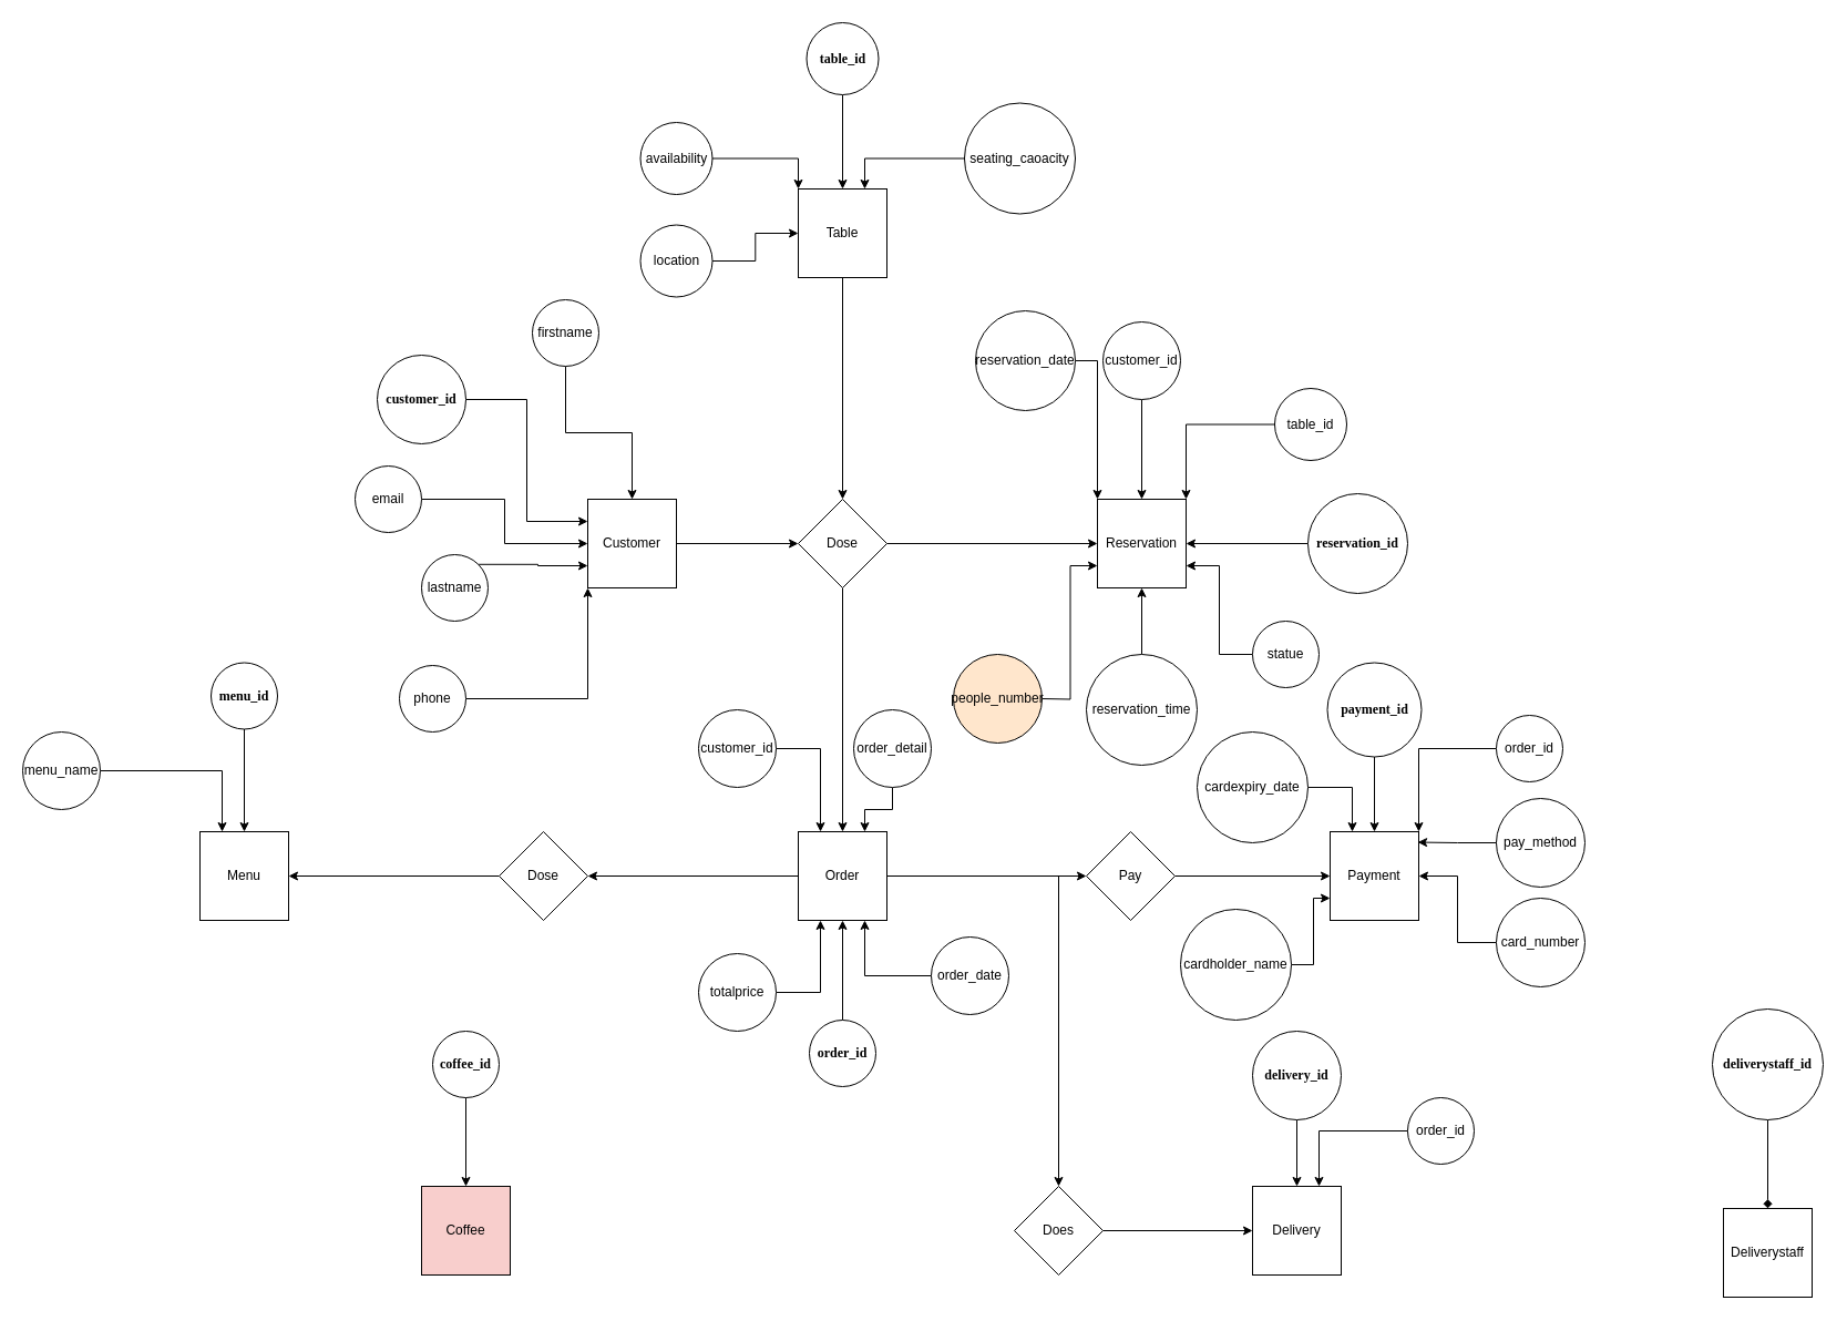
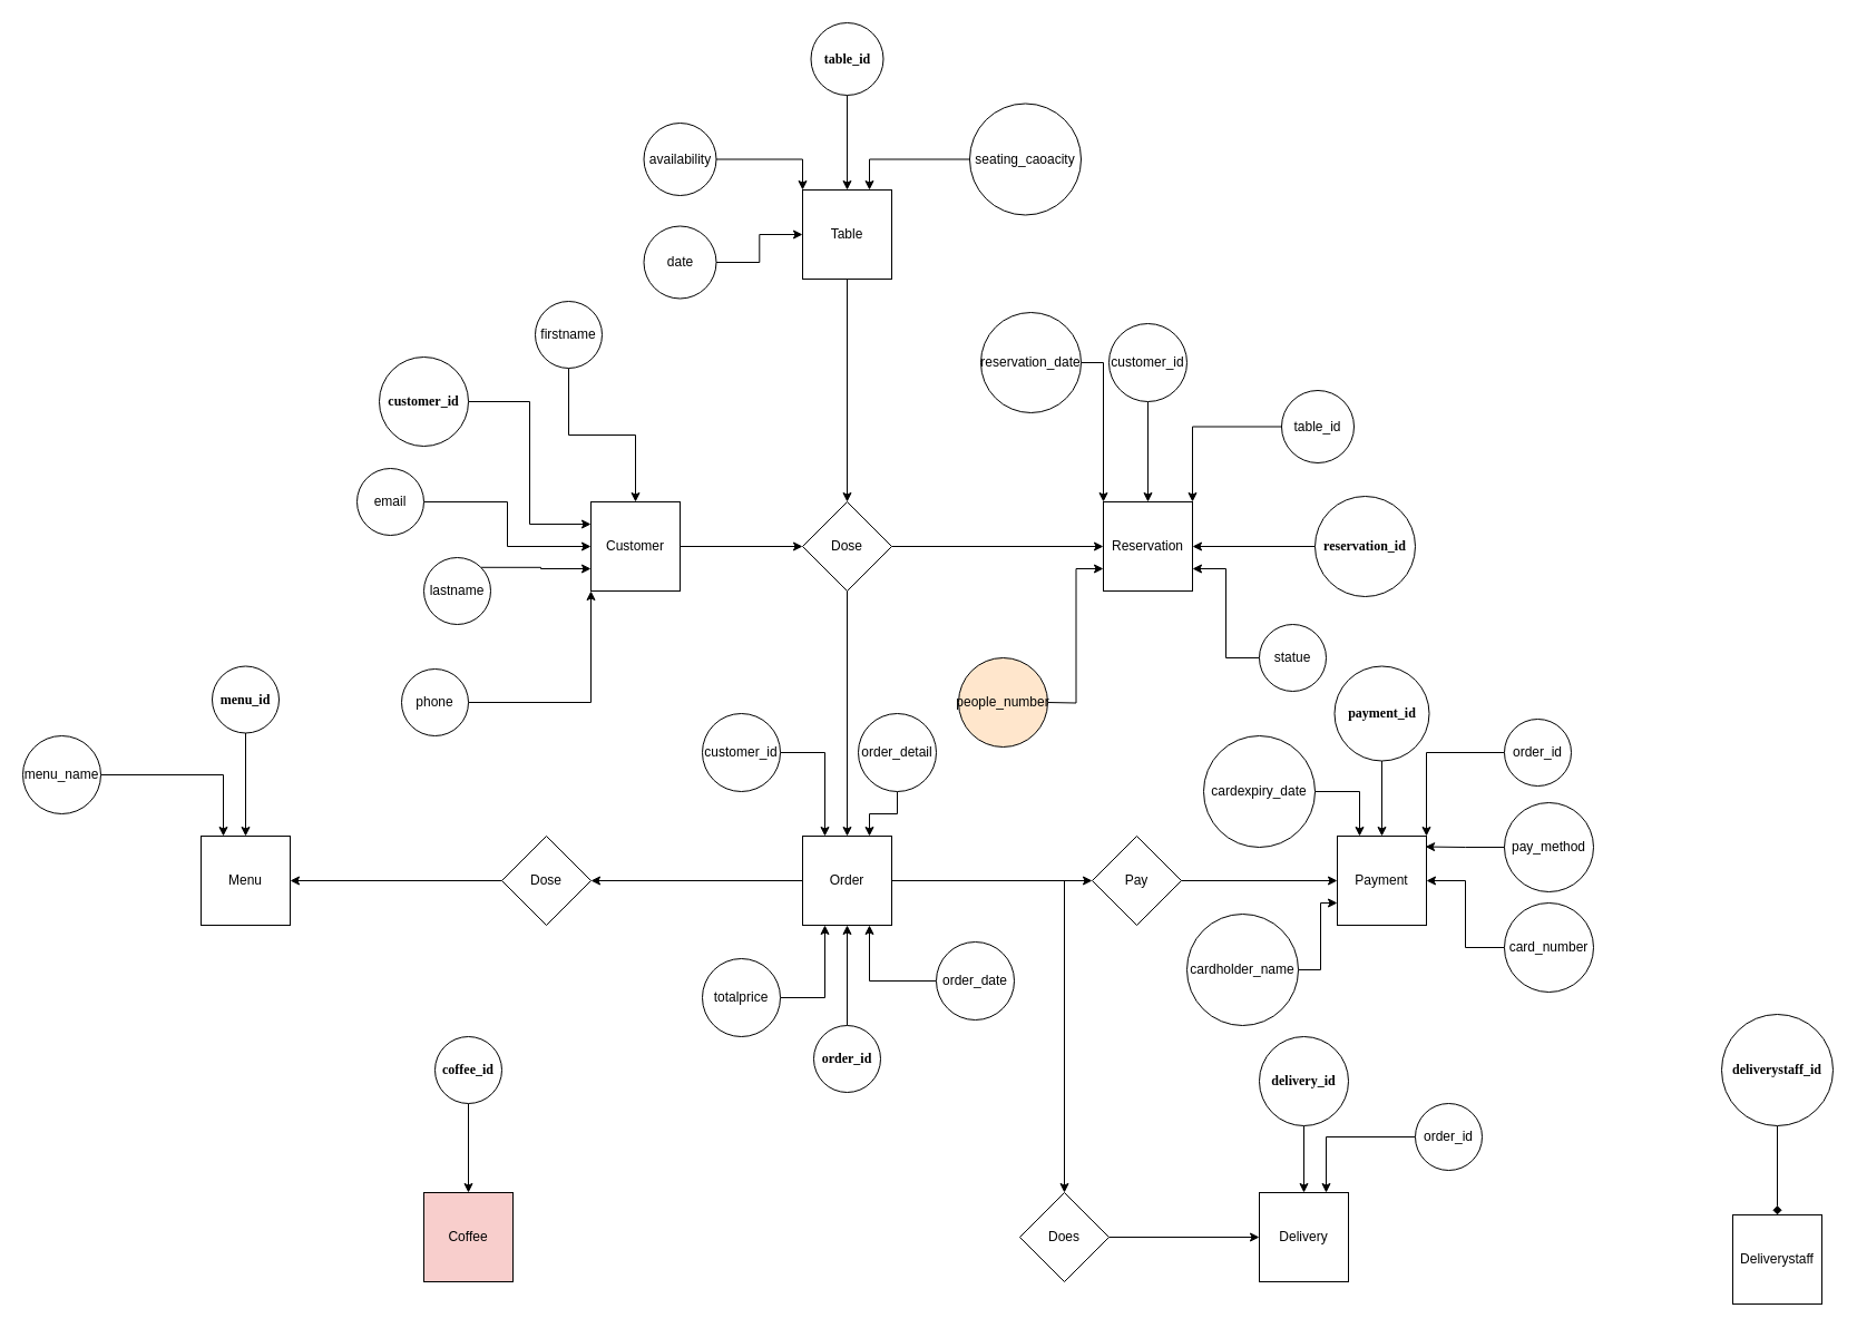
- <mxCell id="49" value="location" style="ellipse;whiteSpace=wrap;html=1;aspect=fixed;" vertex="1" parent="1"><mxGeometry x="577.5" y="202.5" width="65" height="65" as="geometry" /></mxCell>
+ <mxCell id="49" value="date" style="ellipse;whiteSpace=wrap;html=1;aspect=fixed;" vertex="1" parent="1"><mxGeometry x="577.5" y="202.5" width="65" height="65" as="geometry" /></mxCell>
- <mxCell id="33" style="edgeStyle=orthogonalEdgeStyle;rounded=0;orthogonalLoop=1;jettySize=auto;html=1;entryX=0.5;entryY=1;entryDx=0;entryDy=0;" edge="1" parent="1" source="34" target="9"><mxGeometry relative="1" as="geometry" /></mxCell>
- <mxCell id="34" value="reservation_time" style="ellipse;whiteSpace=wrap;html=1;aspect=fixed;" vertex="1" parent="1"><mxGeometry x="980" y="590" width="100" height="100" as="geometry" /></mxCell>
